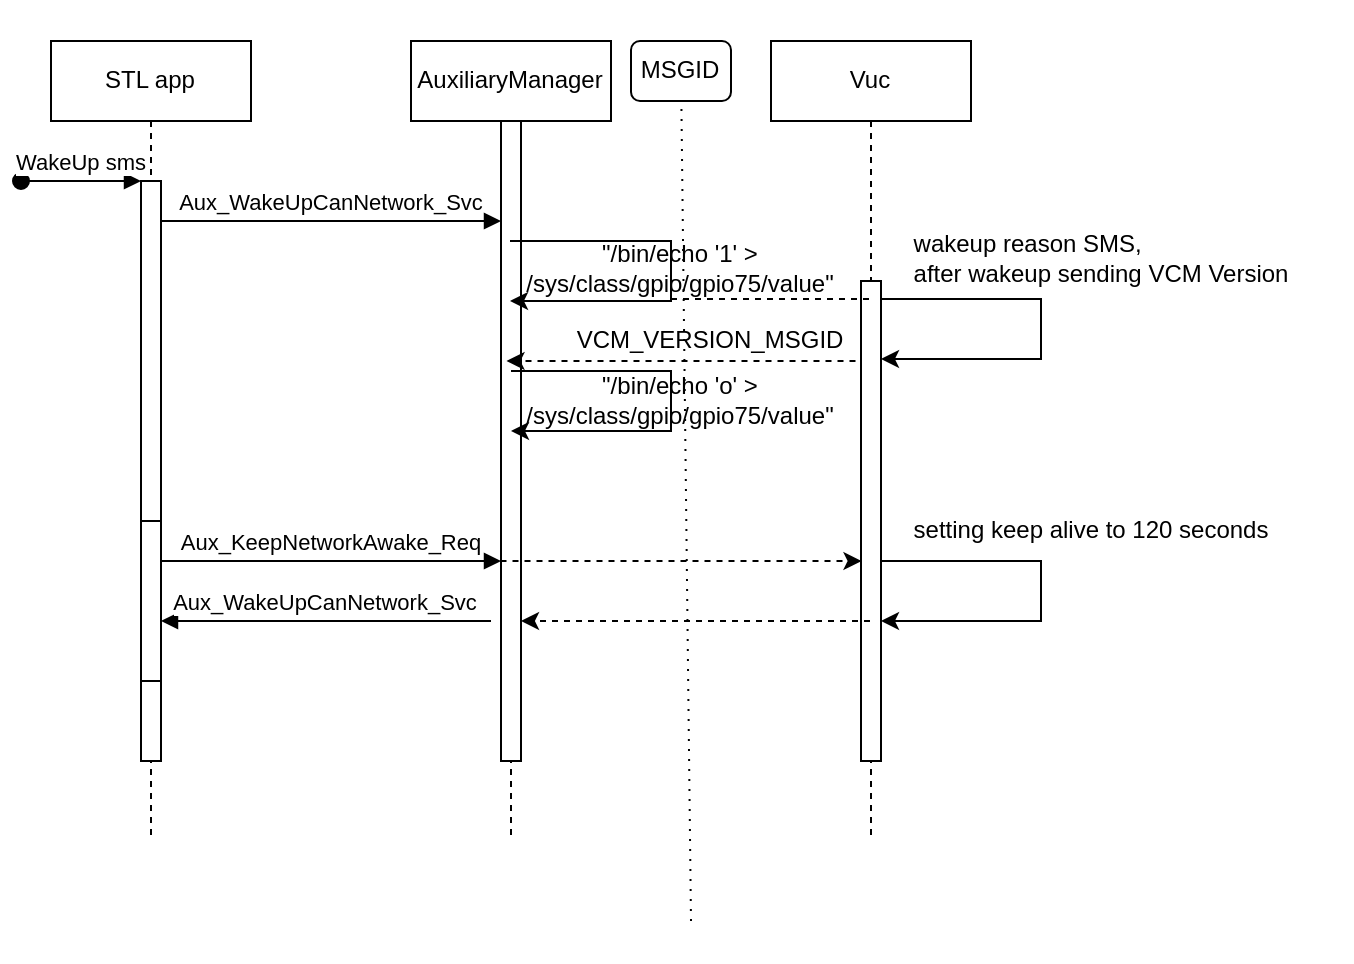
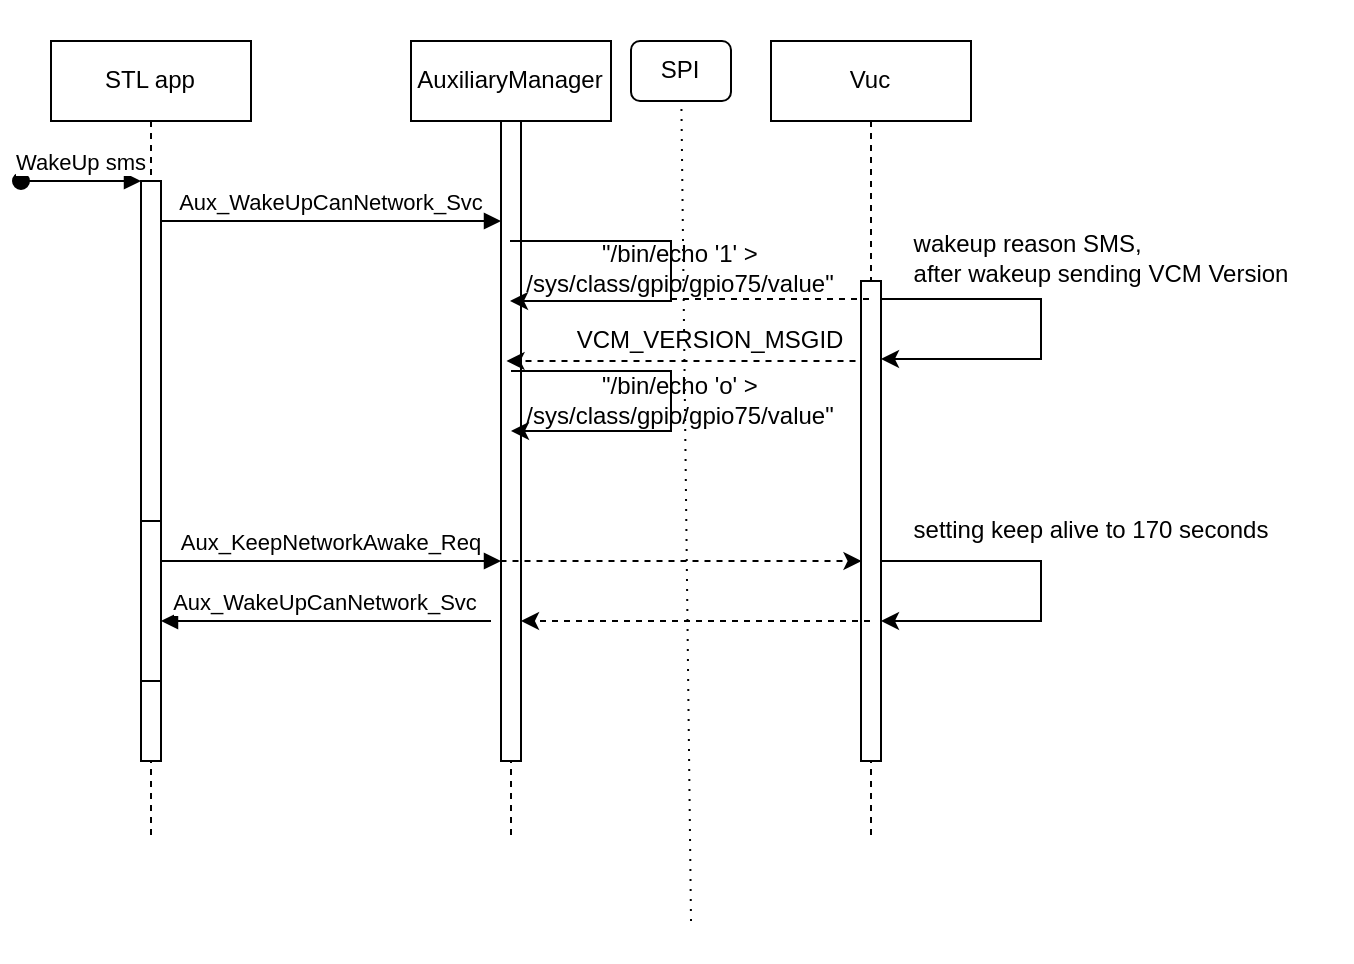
- <mxCell id="23" value="MSGID" style="rounded=1;whiteSpace=wrap;html=1;" vertex="1" parent="1"><mxGeometry x="310" y="20" width="50" height="30" as="geometry" /></mxCell>
+ <mxCell id="23" value="SPI" style="rounded=1;whiteSpace=wrap;html=1;" vertex="1" parent="1"><mxGeometry x="310" y="20" width="50" height="30" as="geometry" /></mxCell>
- <mxCell id="26" value="setting keep alive to 120 seconds" style="text;html=1;align=center;verticalAlign=middle;resizable=0;points=[];autosize=1;strokeColor=none;fillColor=none;" vertex="1" parent="1"><mxGeometry x="440" y="250" width="200" height="30" as="geometry" /></mxCell>
+ <mxCell id="26" value="setting keep alive to 170 seconds" style="text;html=1;align=center;verticalAlign=middle;resizable=0;points=[];autosize=1;strokeColor=none;fillColor=none;" vertex="1" parent="1"><mxGeometry x="440" y="250" width="200" height="30" as="geometry" /></mxCell>
